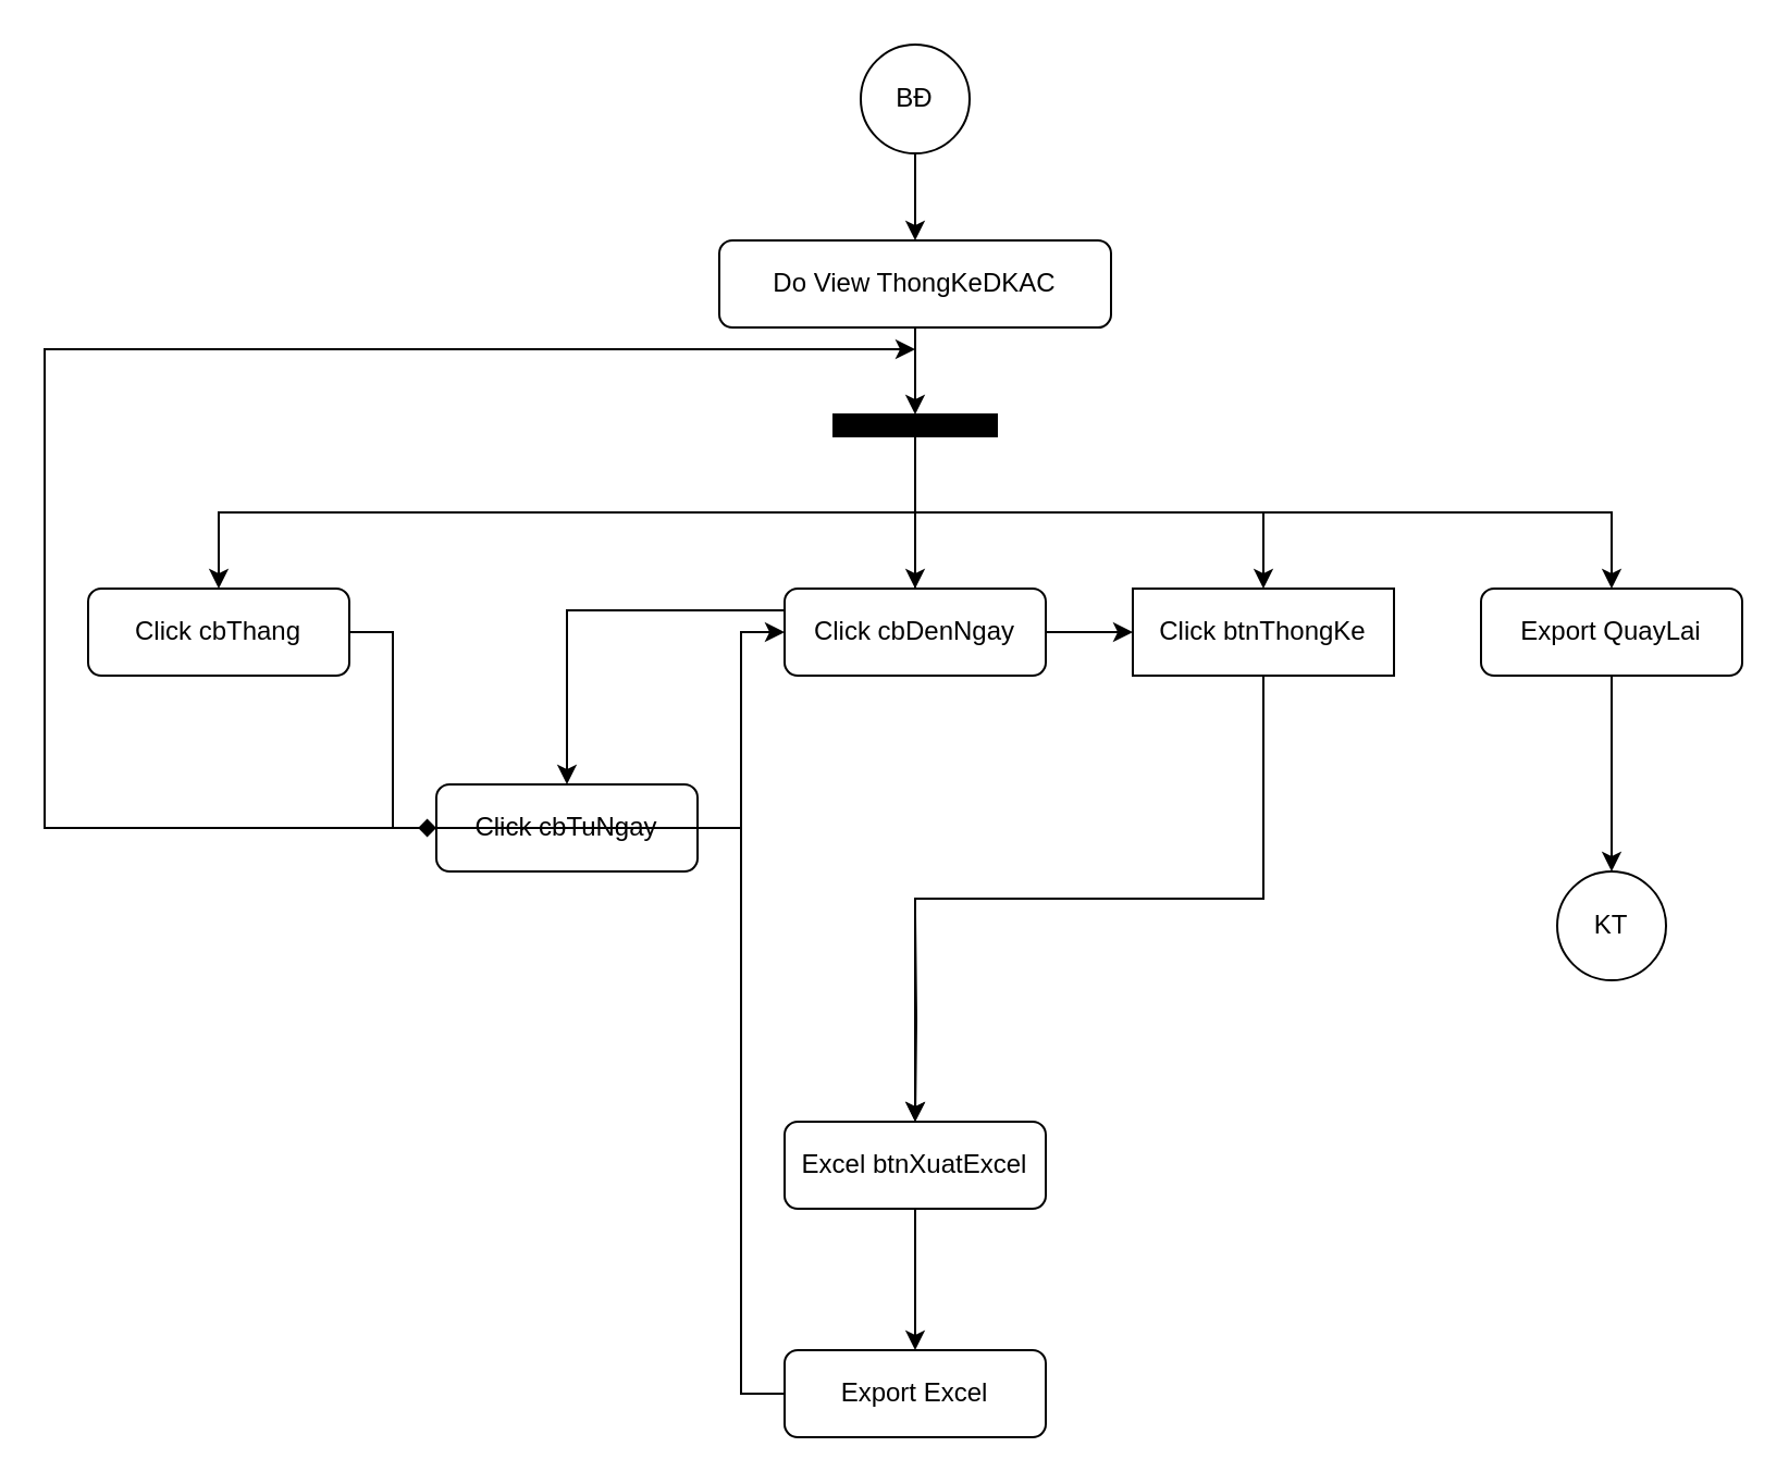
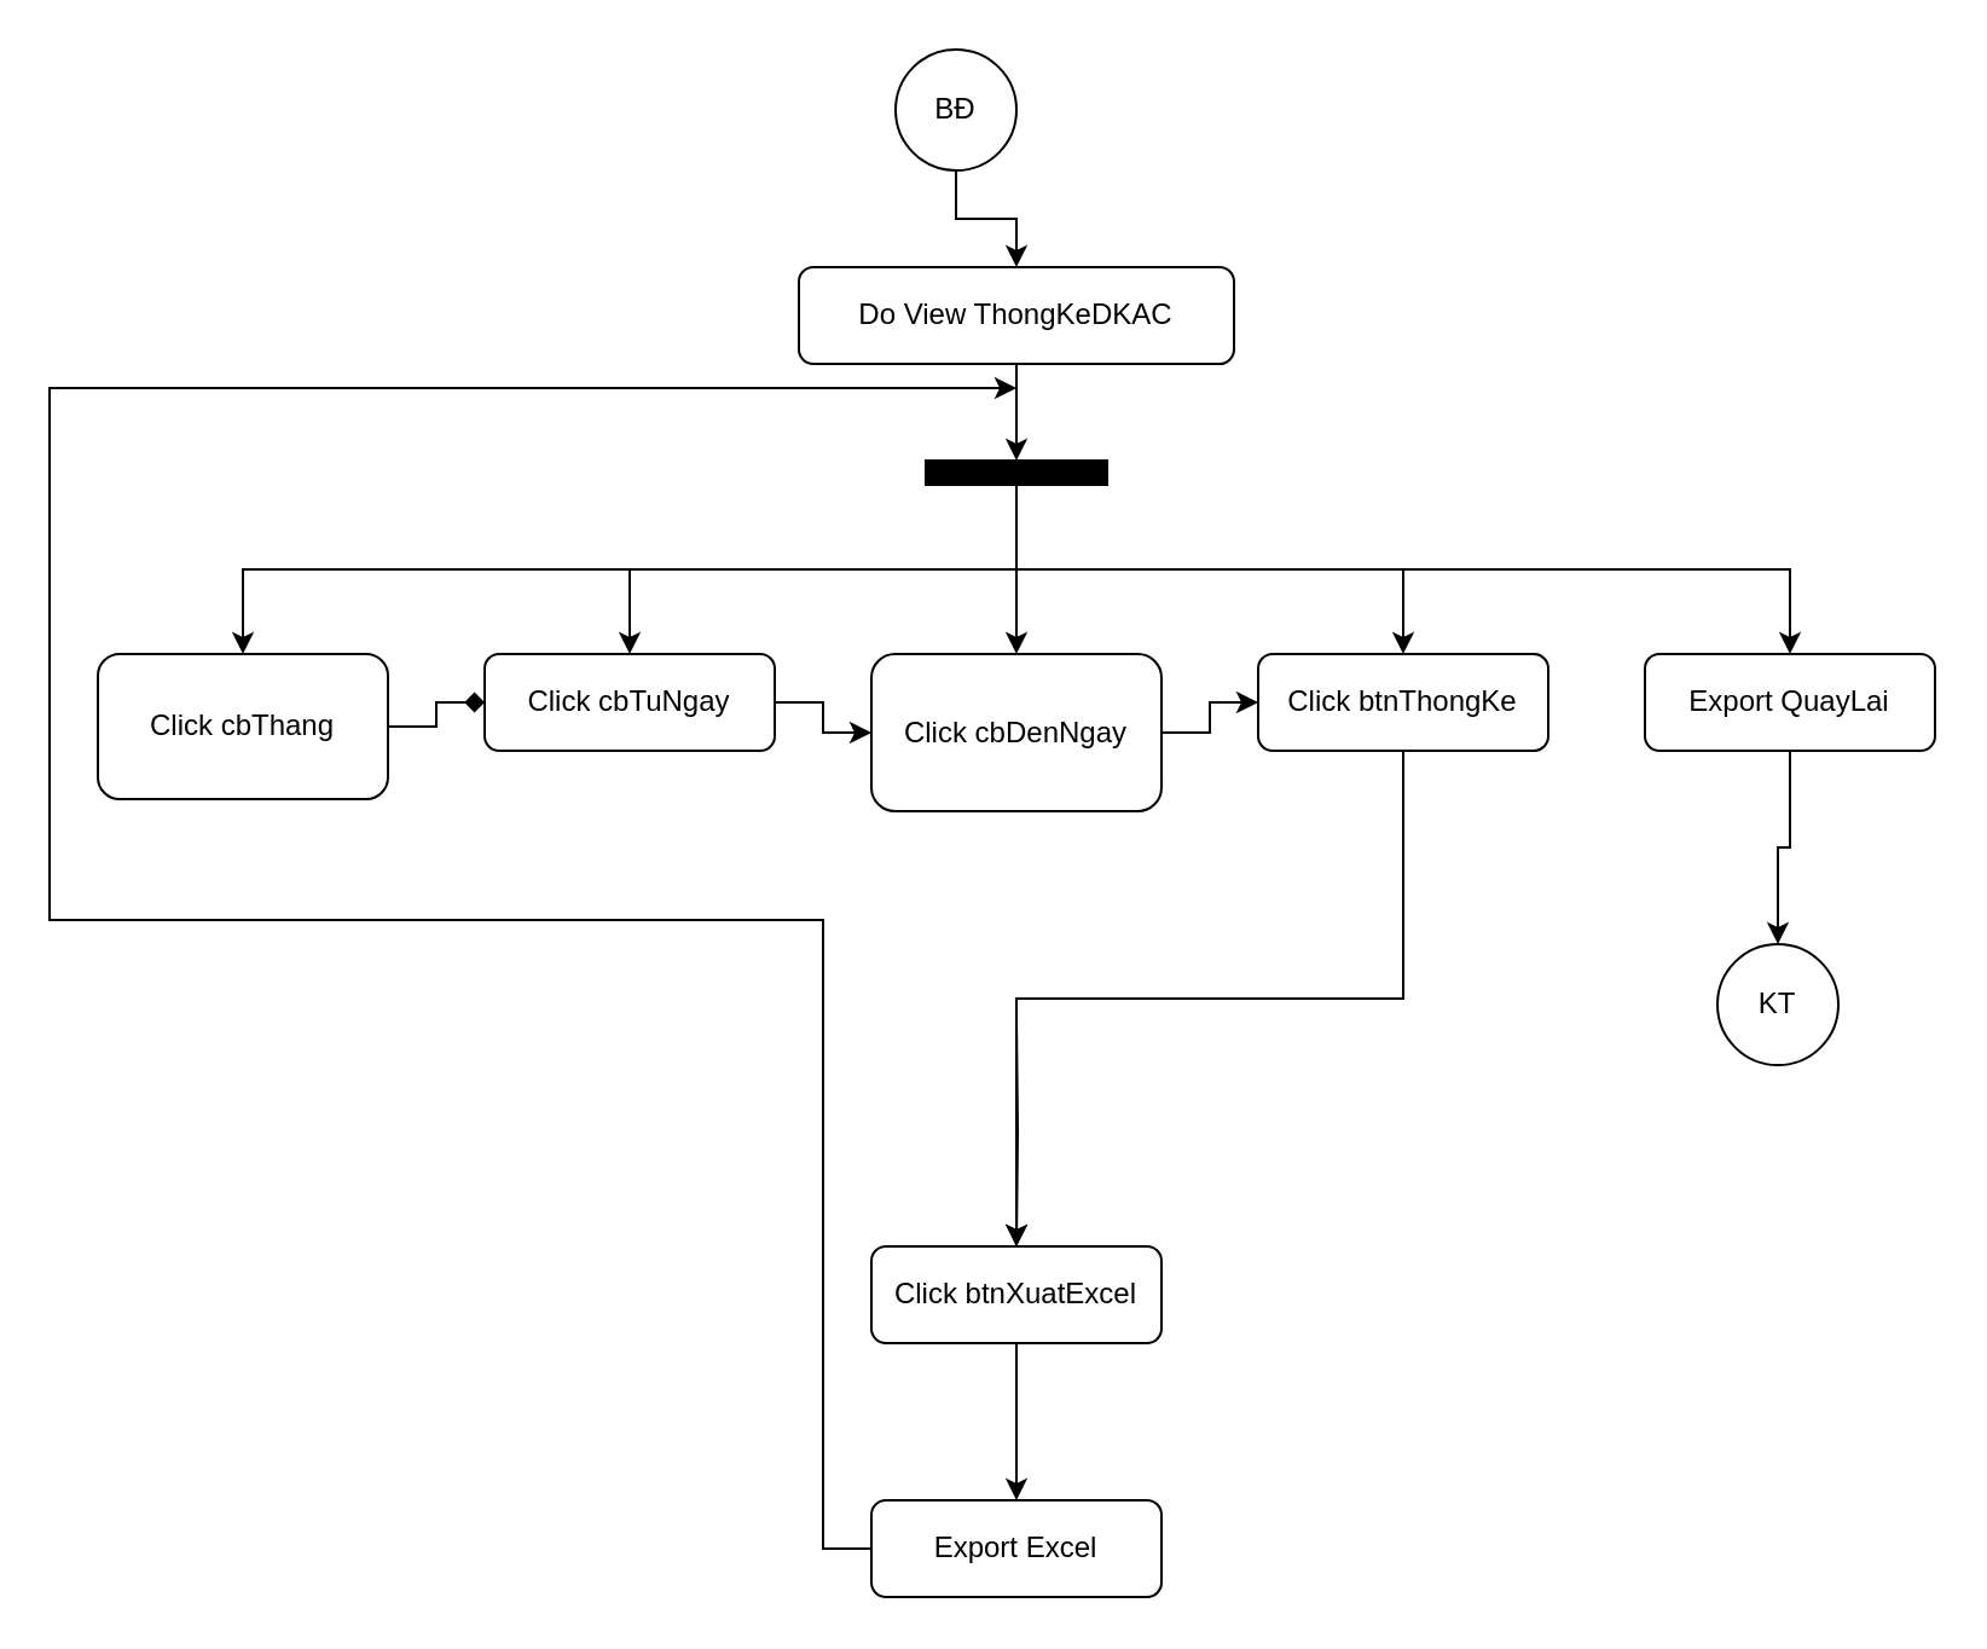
- <mxCell id="3" value="BĐ" style="ellipse;whiteSpace=wrap;html=1;aspect=fixed;" vertex="1" parent="1"><mxGeometry x="395" y="20" width="50" height="50" as="geometry" /></mxCell>
+ <mxCell id="3" value="BĐ" style="ellipse;whiteSpace=wrap;html=1;aspect=fixed;" vertex="1" parent="1"><mxGeometry x="370" y="20" width="50" height="50" as="geometry" /></mxCell>
- <mxCell id="13" value="Click cbThang" style="rounded=1;whiteSpace=wrap;html=1;" vertex="1" parent="1"><mxGeometry x="40" y="270" width="120" height="40" as="geometry" /></mxCell>
+ <mxCell id="13" value="Click cbThang" style="rounded=1;whiteSpace=wrap;html=1;" vertex="1" parent="1"><mxGeometry x="40" y="270" width="120" height="60" as="geometry" /></mxCell>
- <mxCell id="17" value="Click cbDenNgay" style="rounded=1;whiteSpace=wrap;html=1;" vertex="1" parent="1"><mxGeometry x="360" y="270" width="120" height="40" as="geometry" /></mxCell>
+ <mxCell id="17" value="Click cbDenNgay" style="rounded=1;whiteSpace=wrap;html=1;" vertex="1" parent="1"><mxGeometry x="360" y="270" width="120" height="65" as="geometry" /></mxCell>
- <mxCell id="19" value="Click btnThongKe" style="whiteSpace=wrap;html=1;rounded=0;" vertex="1" parent="1"><mxGeometry x="520" y="270" width="120" height="40" as="geometry" /></mxCell>
+ <mxCell id="19" value="Click btnThongKe" style="rounded=1;whiteSpace=wrap;html=1;" vertex="1" parent="1"><mxGeometry x="520" y="270" width="120" height="40" as="geometry" /></mxCell>
- <mxCell id="15" value="Click cbTuNgay" style="rounded=1;whiteSpace=wrap;html=1;" vertex="1" parent="1"><mxGeometry x="200" y="360" width="120" height="40" as="geometry" /></mxCell>
+ <mxCell id="15" value="Click cbTuNgay" style="rounded=1;whiteSpace=wrap;html=1;" vertex="1" parent="1"><mxGeometry x="200" y="270" width="120" height="40" as="geometry" /></mxCell>
- <mxCell id="22" value="KT" style="ellipse;whiteSpace=wrap;html=1;aspect=fixed;" vertex="1" parent="1"><mxGeometry x="715" y="400" width="50" height="50" as="geometry" /></mxCell>
+ <mxCell id="22" value="KT" style="ellipse;whiteSpace=wrap;html=1;aspect=fixed;" vertex="1" parent="1"><mxGeometry x="710" y="390" width="50" height="50" as="geometry" /></mxCell>
- <mxCell id="25" value="Excel btnXuatExcel" style="rounded=1;whiteSpace=wrap;html=1;" vertex="1" parent="1"><mxGeometry x="360" y="515" width="120" height="40" as="geometry" /></mxCell>
+ <mxCell id="25" value="Click btnXuatExcel" style="rounded=1;whiteSpace=wrap;html=1;" vertex="1" parent="1"><mxGeometry x="360" y="515" width="120" height="40" as="geometry" /></mxCell>
